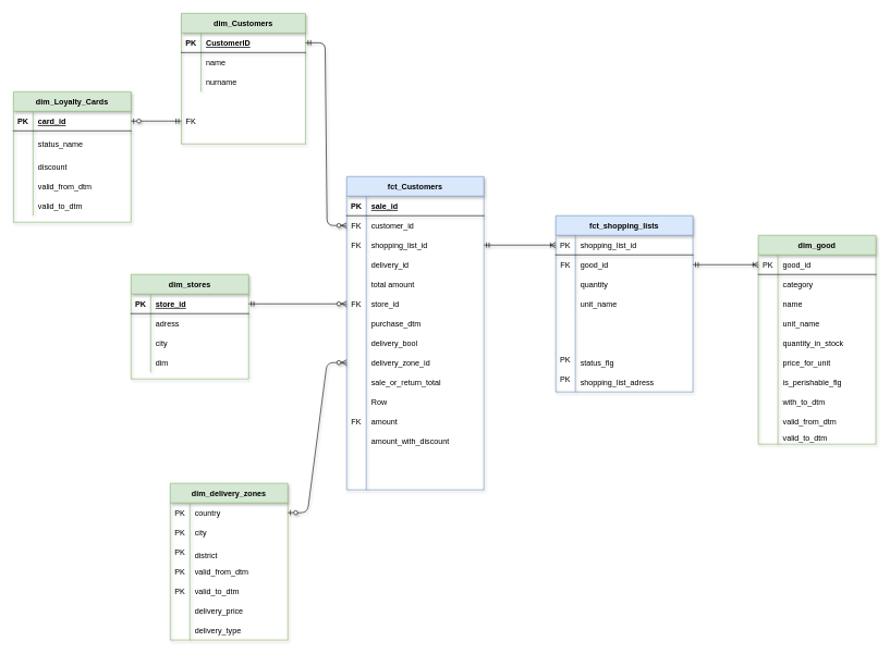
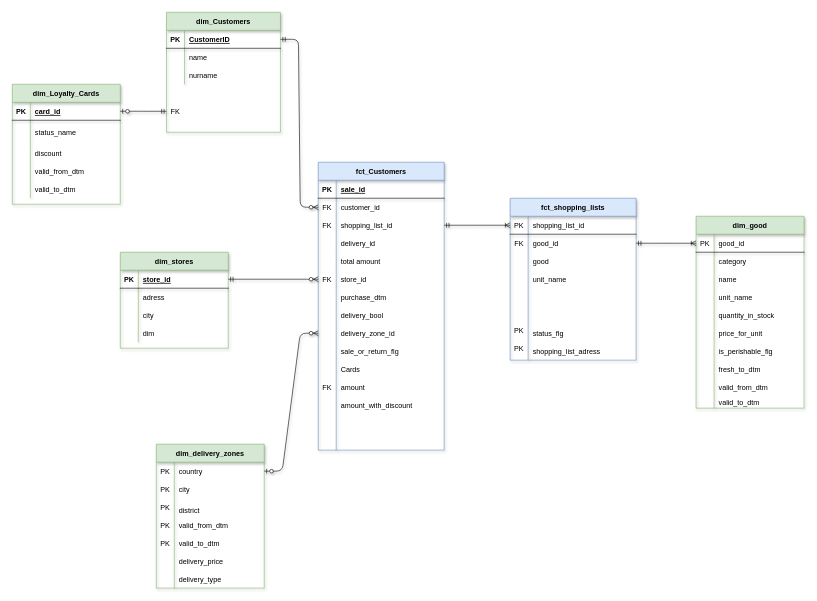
- <mxCell id="99" value="quantity" style="shape=partialRectangle;connectable=0;fillColor=none;top=0;left=0;bottom=0;right=0;align=left;spacingLeft=6;overflow=hidden;shadow=1;" parent="97" vertex="1"><mxGeometry x="30" width="180" height="30" as="geometry" /></mxCell>
+ <mxCell id="99" value="good" style="shape=partialRectangle;connectable=0;fillColor=none;top=0;left=0;bottom=0;right=0;align=left;spacingLeft=6;overflow=hidden;shadow=1;" parent="97" vertex="1"><mxGeometry x="30" width="180" height="30" as="geometry" /></mxCell>
- <mxCell id="32" value="sale_or_return_total" style="shape=partialRectangle;connectable=0;fillColor=none;top=0;left=0;bottom=0;right=0;align=left;spacingLeft=6;overflow=hidden;shadow=1;" parent="30" vertex="1"><mxGeometry x="30" width="180" height="30" as="geometry" /></mxCell>
+ <mxCell id="32" value="sale_or_return_flg" style="shape=partialRectangle;connectable=0;fillColor=none;top=0;left=0;bottom=0;right=0;align=left;spacingLeft=6;overflow=hidden;shadow=1;" parent="30" vertex="1"><mxGeometry x="30" width="180" height="30" as="geometry" /></mxCell>
- <mxCell id="35" value="Row" style="shape=partialRectangle;connectable=0;fillColor=none;top=0;left=0;bottom=0;right=0;align=left;spacingLeft=6;overflow=hidden;shadow=1;" vertex="1" parent="33"><mxGeometry x="30" width="180" height="30" as="geometry" /></mxCell>
+ <mxCell id="35" value="Cards" style="shape=partialRectangle;connectable=0;fillColor=none;top=0;left=0;bottom=0;right=0;align=left;spacingLeft=6;overflow=hidden;shadow=1;" vertex="1" parent="33"><mxGeometry x="30" width="180" height="30" as="geometry" /></mxCell>
- <mxCell id="140" value="with_to_dtm" style="shape=partialRectangle;connectable=0;fillColor=none;top=0;left=0;bottom=0;right=0;align=left;spacingLeft=6;overflow=hidden;shadow=1;" parent="138" vertex="1"><mxGeometry x="30" width="150" height="30" as="geometry" /></mxCell>
+ <mxCell id="140" value="fresh_to_dtm" style="shape=partialRectangle;connectable=0;fillColor=none;top=0;left=0;bottom=0;right=0;align=left;spacingLeft=6;overflow=hidden;shadow=1;" parent="138" vertex="1"><mxGeometry x="30" width="150" height="30" as="geometry" /></mxCell>
